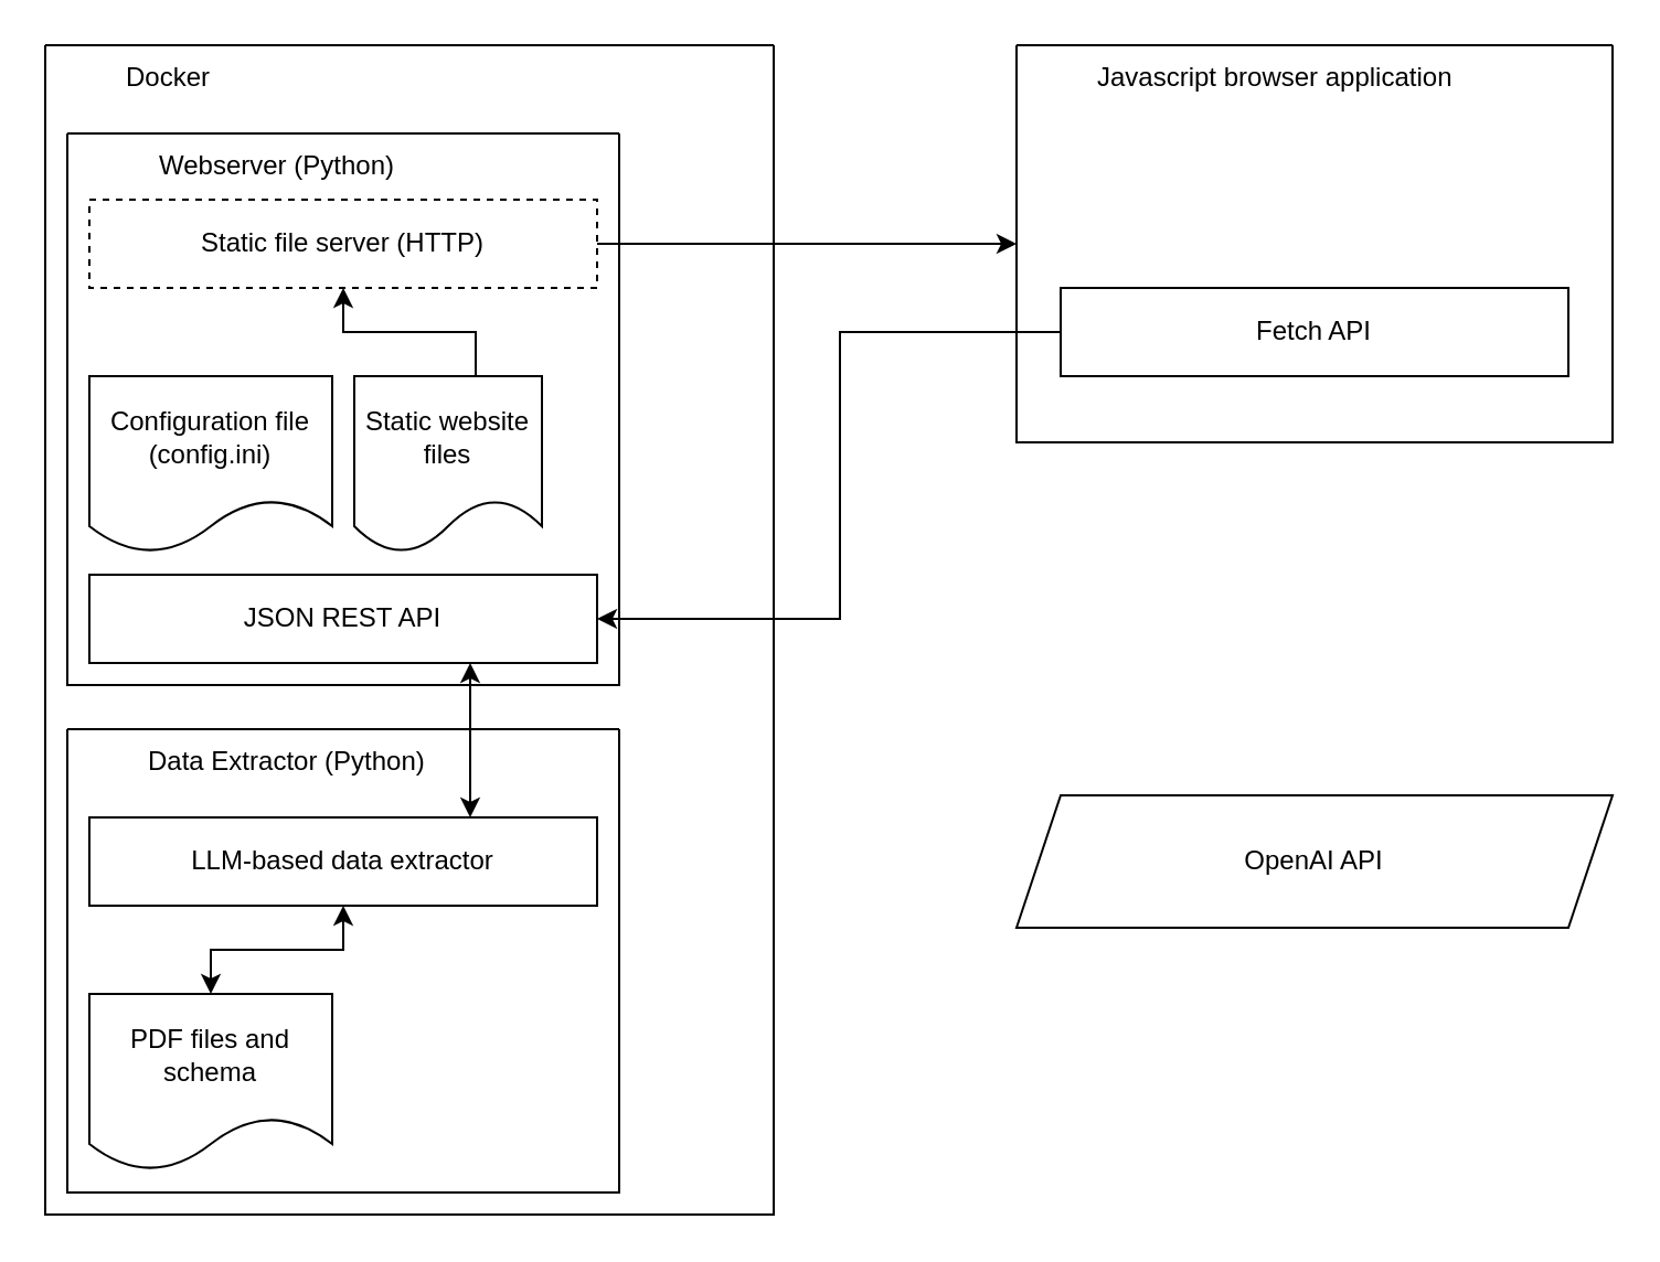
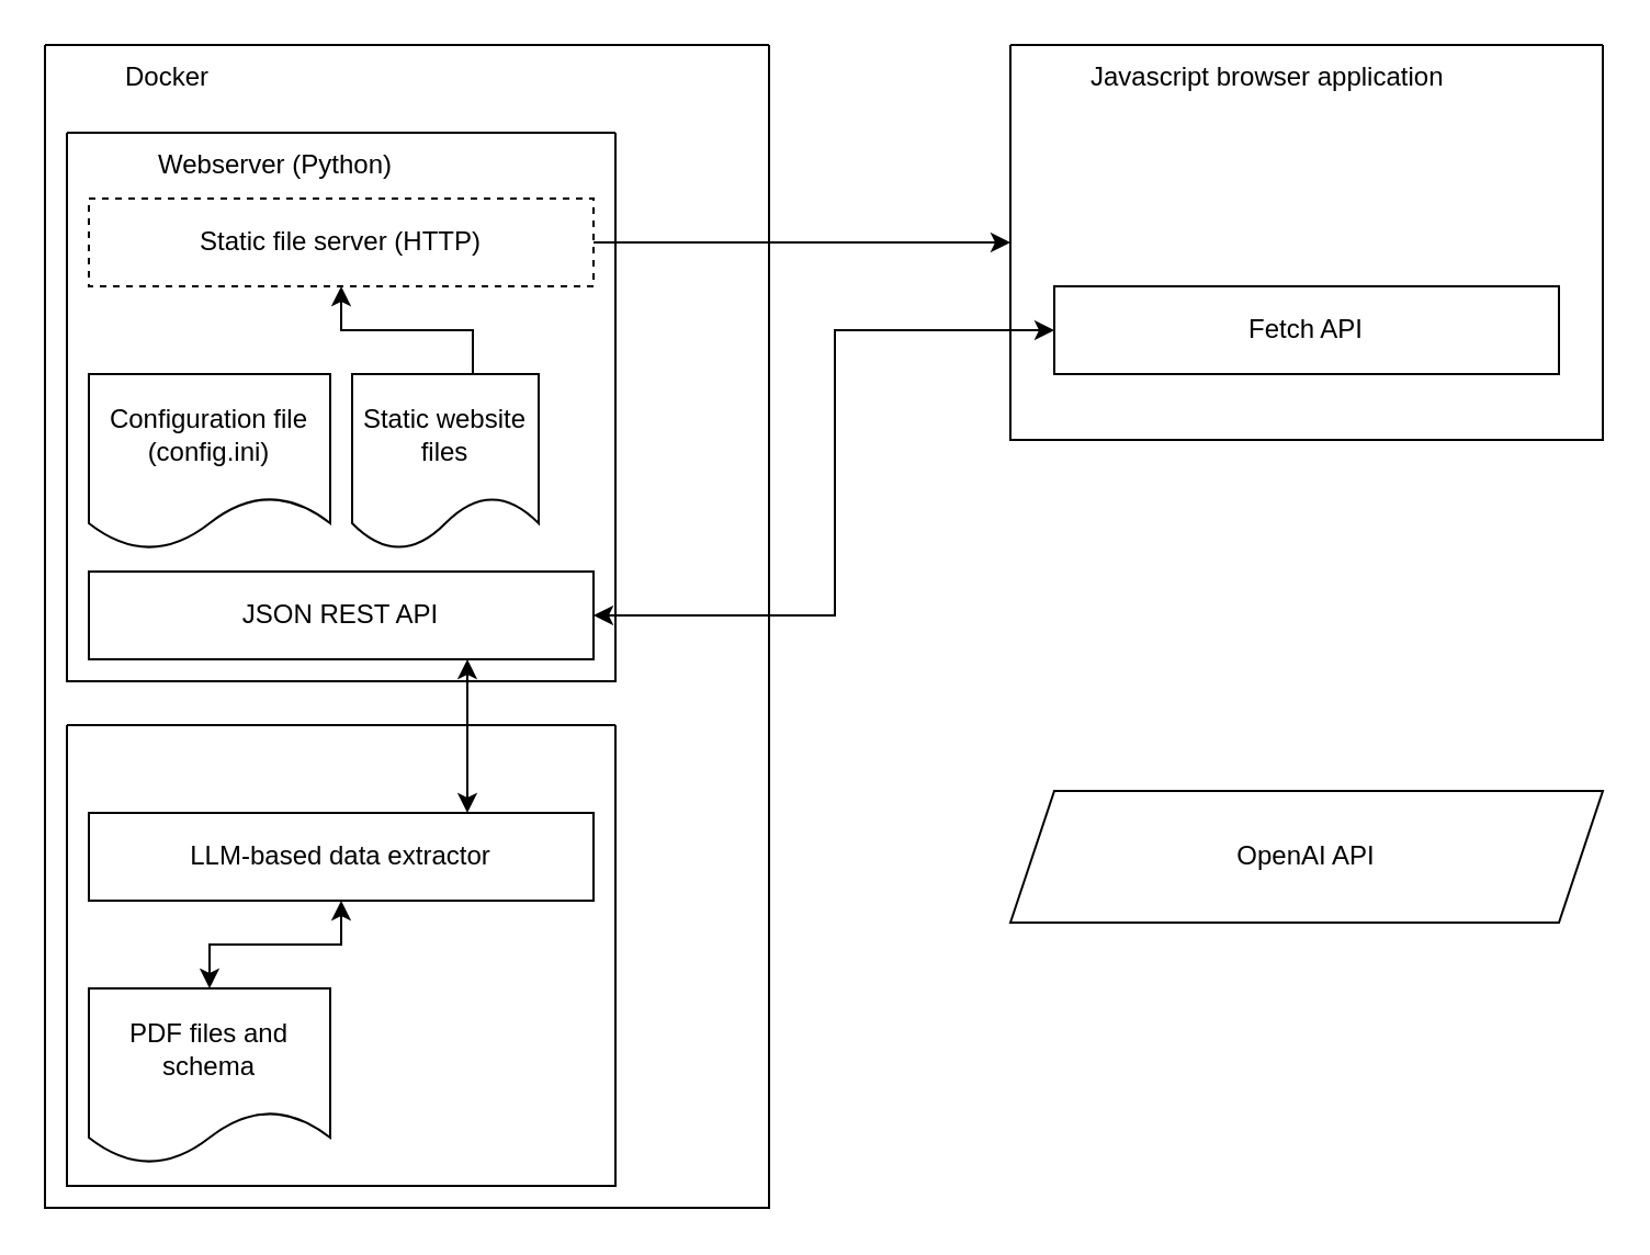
- <mxCell id="23" value="" style="endArrow=none;startArrow=classic;html=1;rounded=0;exitX=1;exitY=0.5;exitDx=0;exitDy=0;entryX=0;entryY=0.5;entryDx=0;entryDy=0;" edge="1" parent="1" source="10" target="13"><mxGeometry width="50" height="50" relative="1" as="geometry"><mxPoint x="400" y="260" as="sourcePoint" /><mxPoint x="450" y="210" as="targetPoint" /><Array as="points"><mxPoint x="380" y="280" /><mxPoint x="380" y="150" /></Array></mxGeometry></mxCell>
+ <mxCell id="23" value="" style="endArrow=classic;startArrow=classic;html=1;rounded=0;exitX=1;exitY=0.5;exitDx=0;exitDy=0;entryX=0;entryY=0.5;entryDx=0;entryDy=0;" edge="1" parent="1" source="10" target="13"><mxGeometry width="50" height="50" relative="1" as="geometry"><mxPoint x="400" y="260" as="sourcePoint" /><mxPoint x="450" y="210" as="targetPoint" /><Array as="points"><mxPoint x="380" y="280" /><mxPoint x="380" y="150" /></Array></mxGeometry></mxCell>
- <mxCell id="17" value="Data Extractor (Python)" style="text;html=1;align=left;verticalAlign=middle;resizable=0;points=[];autosize=1;strokeColor=none;fillColor=none;" parent="16" vertex="1"><mxGeometry x="35" width="150" height="30" as="geometry" /></mxCell>
